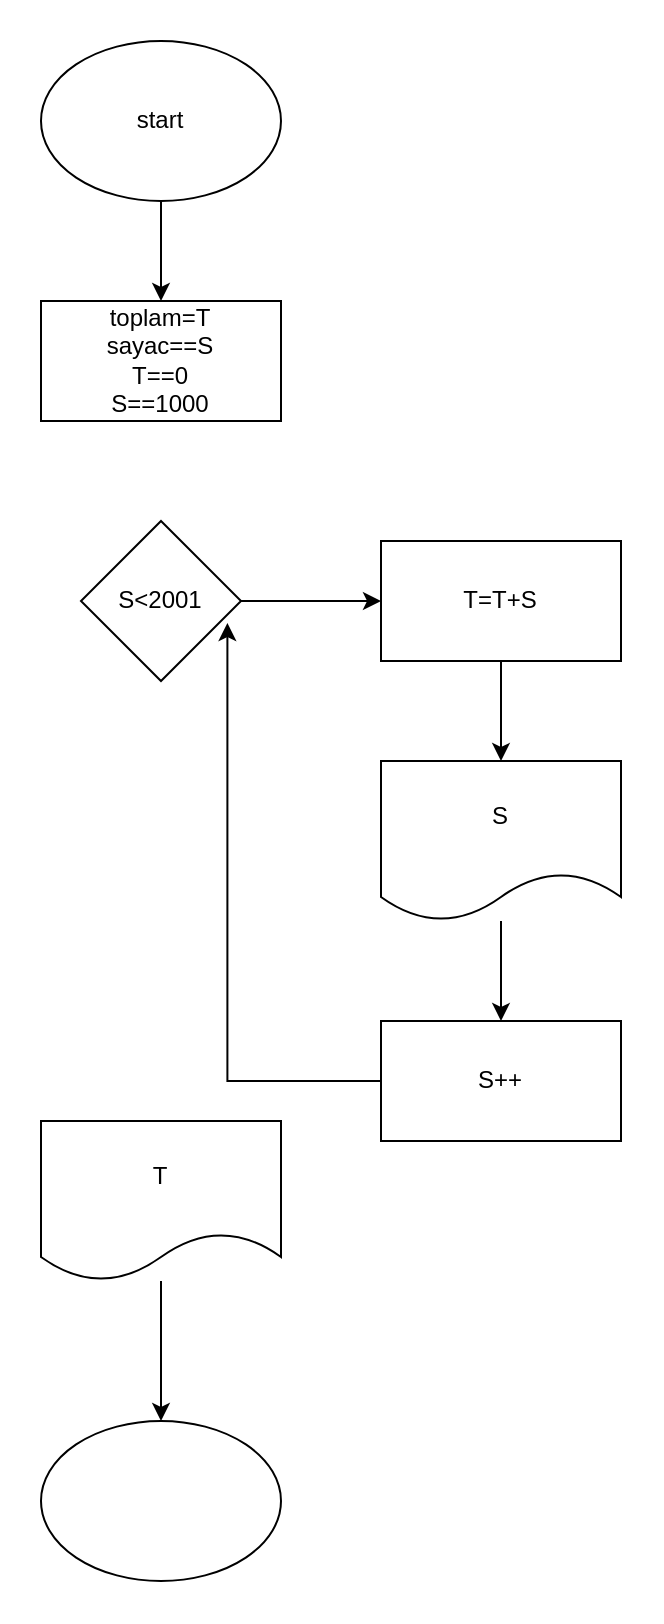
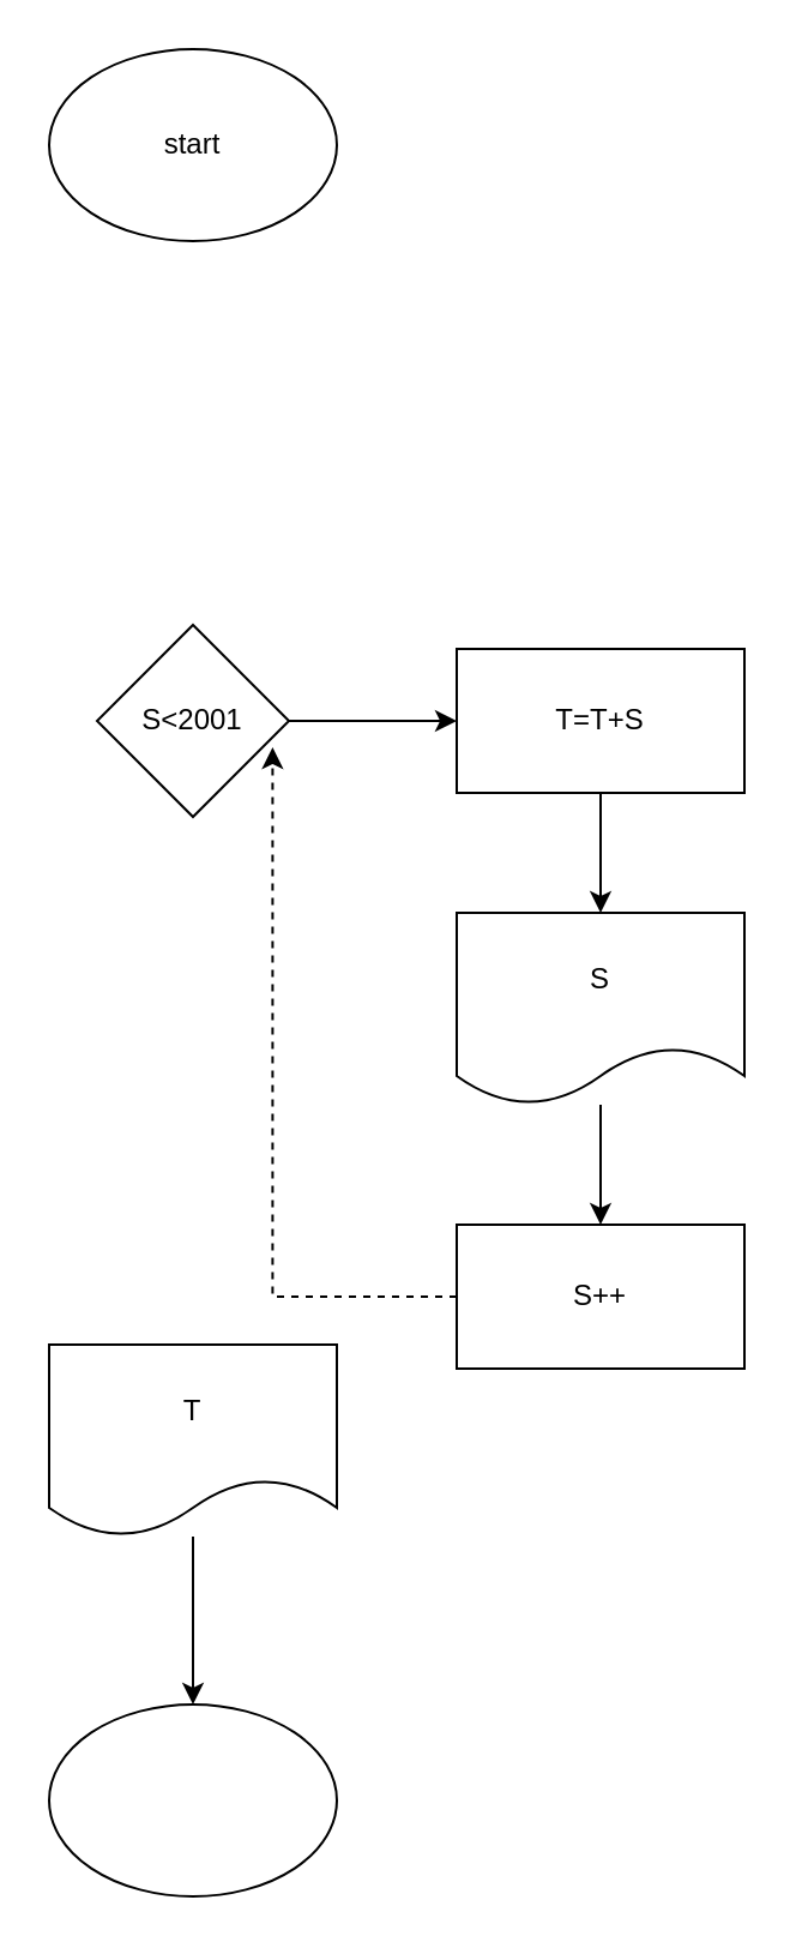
- <mxCell id="2" style="edgeStyle=orthogonalEdgeStyle;rounded=0;orthogonalLoop=1;jettySize=auto;html=1;" edge="1" parent="1" source="3" target="4"><mxGeometry relative="1" as="geometry"><mxPoint x="80" y="180" as="targetPoint" /></mxGeometry></mxCell>
- <mxCell id="4" value="toplam=T&lt;br&gt;sayac==S&lt;br&gt;T==0&lt;br&gt;S==1000" style="rounded=0;whiteSpace=wrap;html=1;" vertex="1" parent="1"><mxGeometry x="20" y="150" width="120" height="60" as="geometry" /></mxCell>
- <mxCell id="12" style="edgeStyle=orthogonalEdgeStyle;rounded=0;orthogonalLoop=1;jettySize=auto;html=1;entryX=0.915;entryY=0.638;entryDx=0;entryDy=0;entryPerimeter=0;" edge="1" parent="1" source="11" target="6"><mxGeometry relative="1" as="geometry" /></mxCell>
+ <mxCell id="12" style="edgeStyle=orthogonalEdgeStyle;rounded=0;orthogonalLoop=1;jettySize=auto;html=1;entryX=0.915;entryY=0.638;entryDx=0;entryDy=0;entryPerimeter=0;dashed=1;" edge="1" parent="1" source="11" target="6"><mxGeometry relative="1" as="geometry" /></mxCell>
